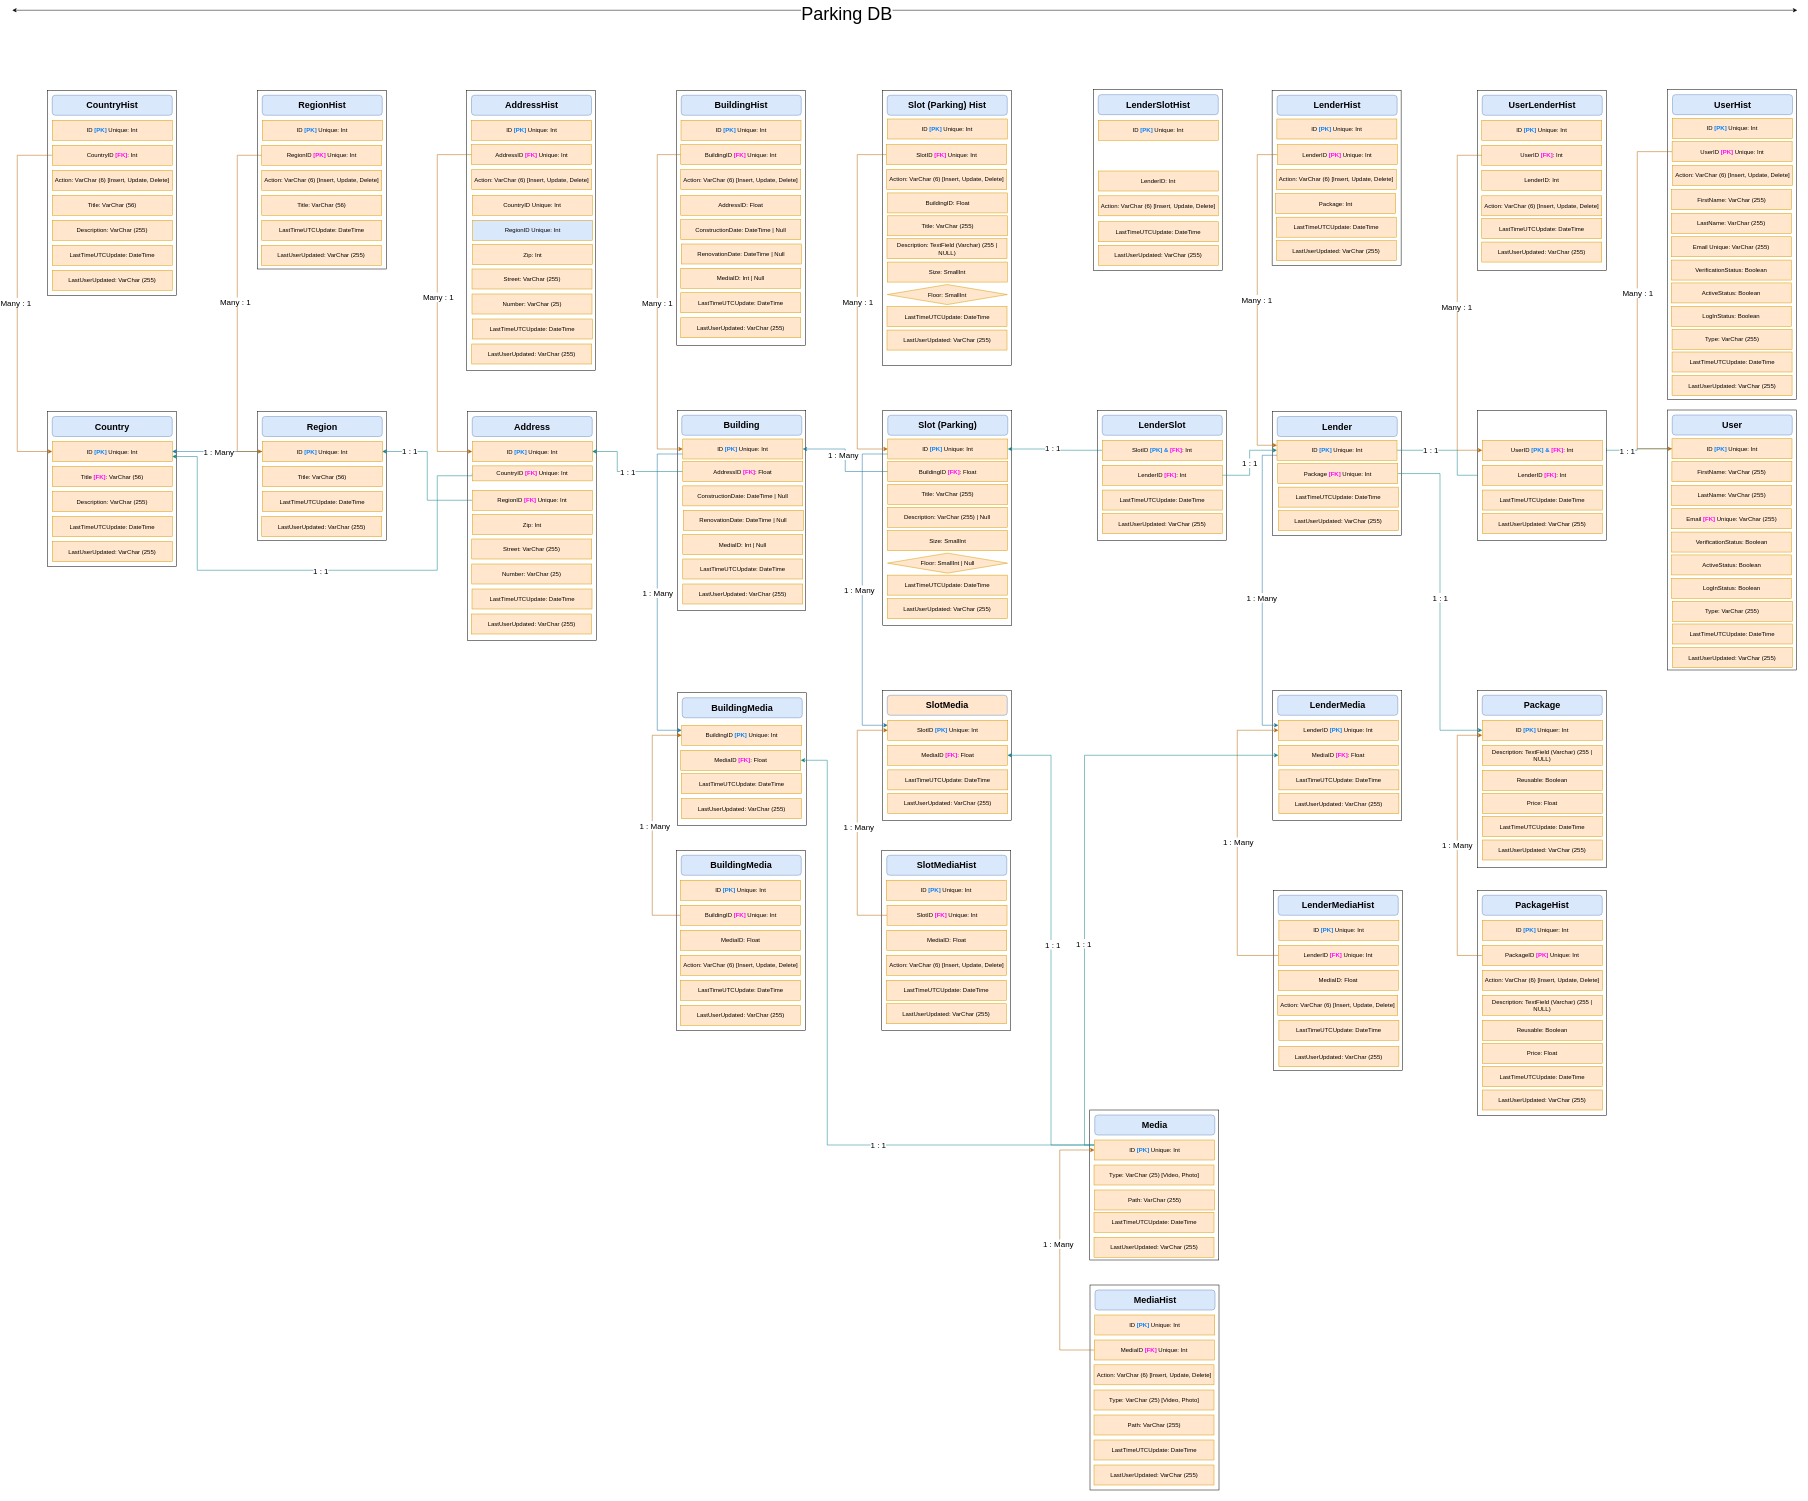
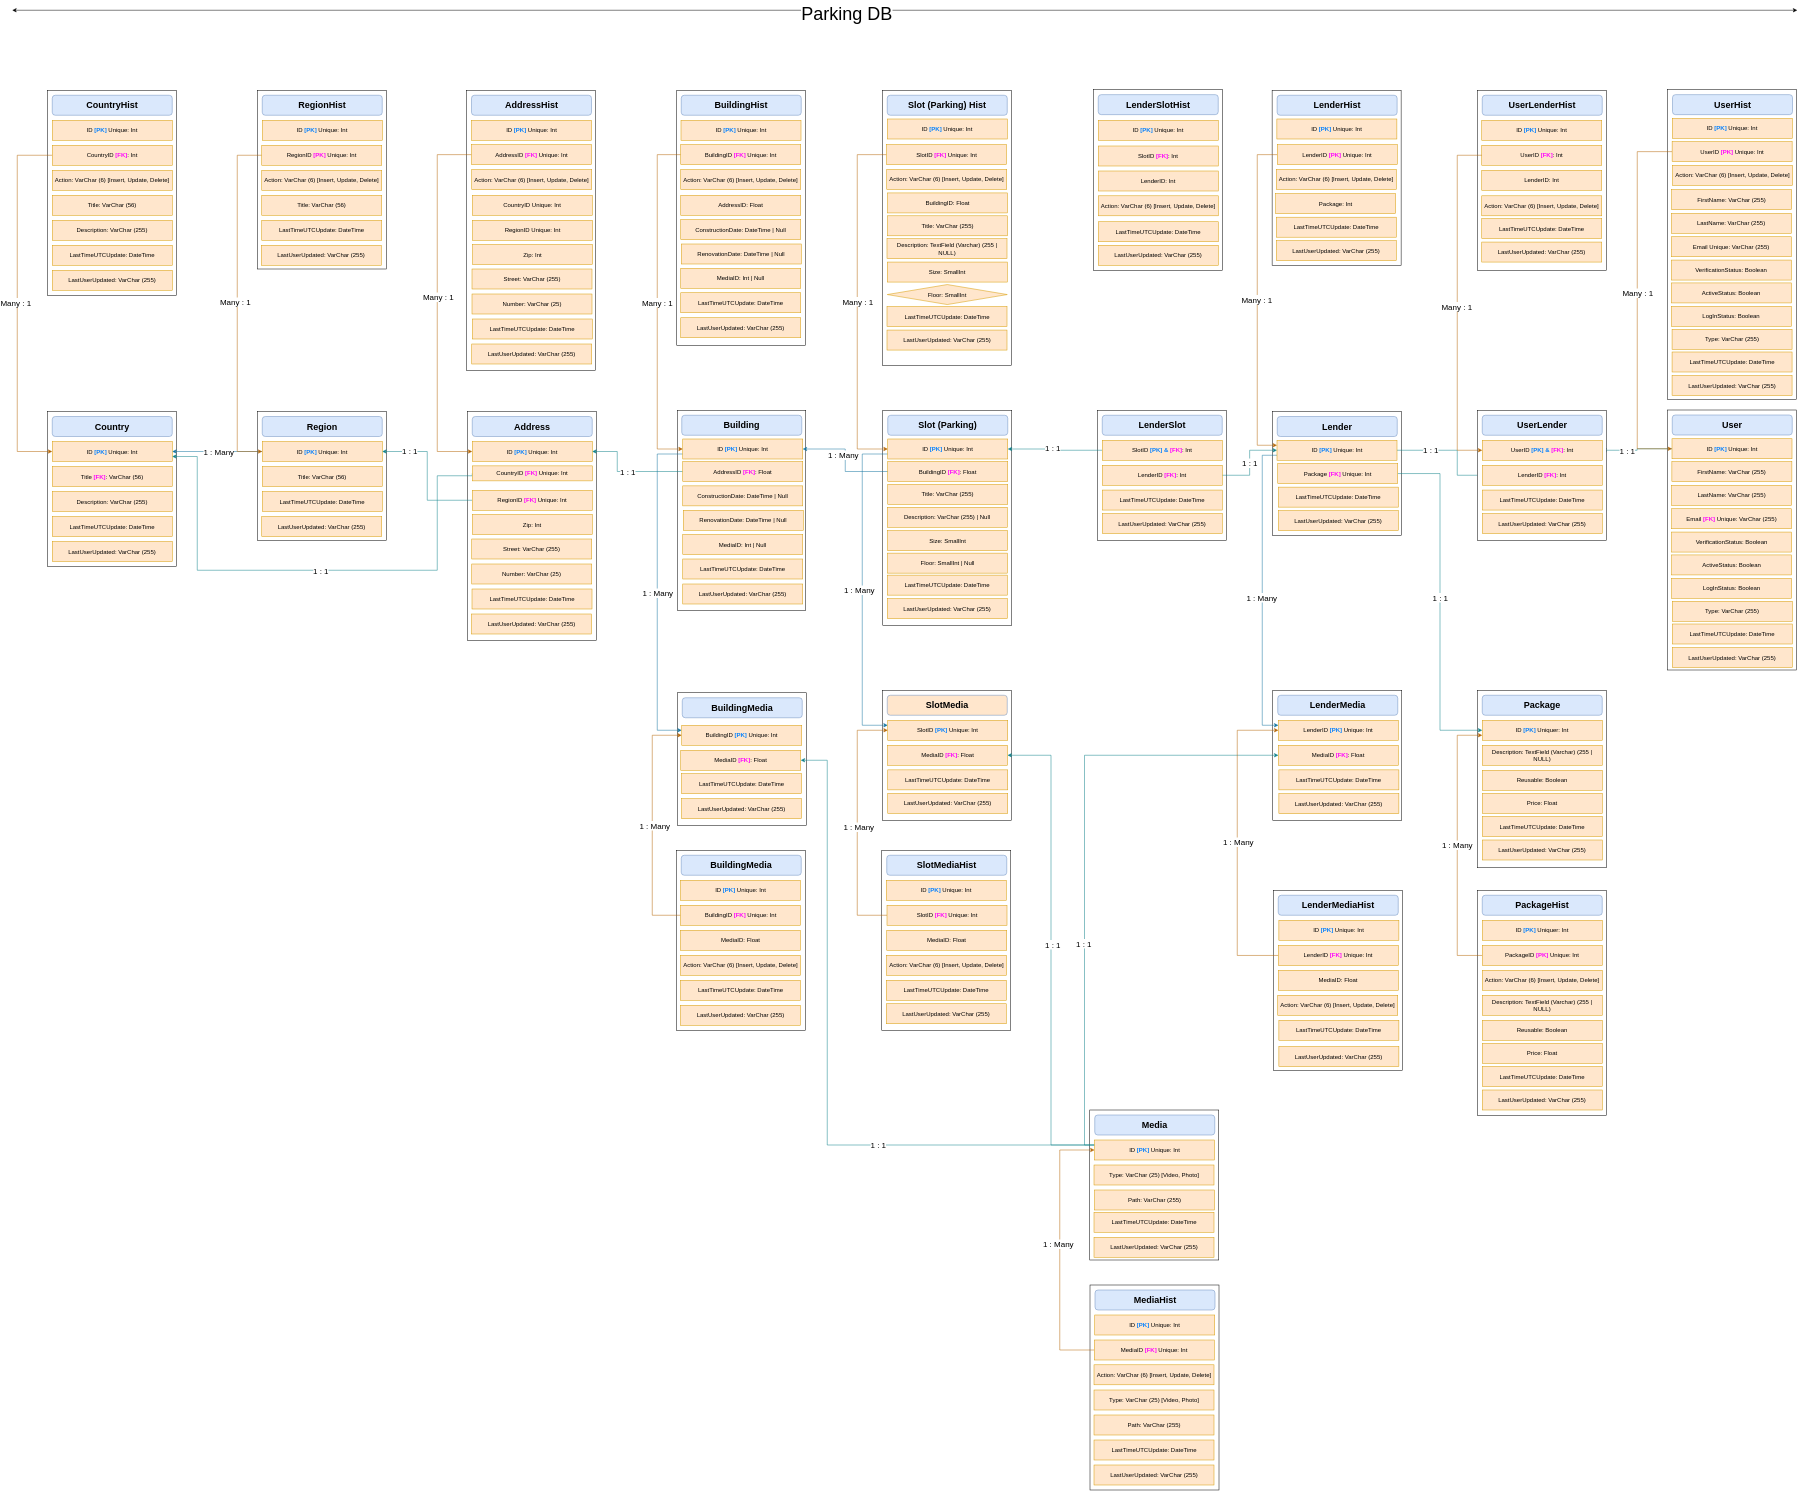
+ <mxCell id="156" value="SlotID &lt;b&gt;&lt;font color=&quot;#ff00ff&quot;&gt;[FK]&lt;/font&gt;&lt;/b&gt;: Int" style="rounded=0;whiteSpace=wrap;html=1;fillColor=#ffe6cc;strokeColor=#d79b00;" vertex="1" parent="1"><mxGeometry x="2192" y="291.5" width="240" height="40" as="geometry" /></mxCell>
- <mxCell id="90" value="RegionID&amp;nbsp;Unique: Int" style="rounded=0;whiteSpace=wrap;html=1;fillColor=#dae8fc;strokeColor=#d79b00;" vertex="1" parent="1"><mxGeometry x="940.5" y="440" width="240" height="40" as="geometry" /></mxCell>
+ <mxCell id="90" value="RegionID&amp;nbsp;Unique: Int" style="rounded=0;whiteSpace=wrap;html=1;fillColor=#ffe6cc;strokeColor=#d79b00;" vertex="1" parent="1"><mxGeometry x="940.5" y="440" width="240" height="40" as="geometry" /></mxCell>
+ <mxCell id="219" value="&lt;font style=&quot;font-size: 18px;&quot;&gt;&lt;b&gt;UserLender&lt;/b&gt;&lt;/font&gt;" style="rounded=1;whiteSpace=wrap;html=1;fillColor=#dae8fc;strokeColor=#6c8ebf;" vertex="1" parent="1"><mxGeometry x="2960" y="830" width="240" height="40" as="geometry" /></mxCell>
- <mxCell id="124" value="Floor: SmallInt | Null" style="rhombus;whiteSpace=wrap;html=1;fillColor=#ffe6cc;strokeColor=#d79b00;" vertex="1" parent="1"><mxGeometry x="1770.5" y="1105.75" width="240" height="40" as="geometry" /></mxCell>
+ <mxCell id="124" value="Floor: SmallInt | Null" style="rounded=0;whiteSpace=wrap;html=1;fillColor=#ffe6cc;strokeColor=#d79b00;" vertex="1" parent="1"><mxGeometry x="1770.5" y="1105.75" width="240" height="40" as="geometry" /></mxCell>
